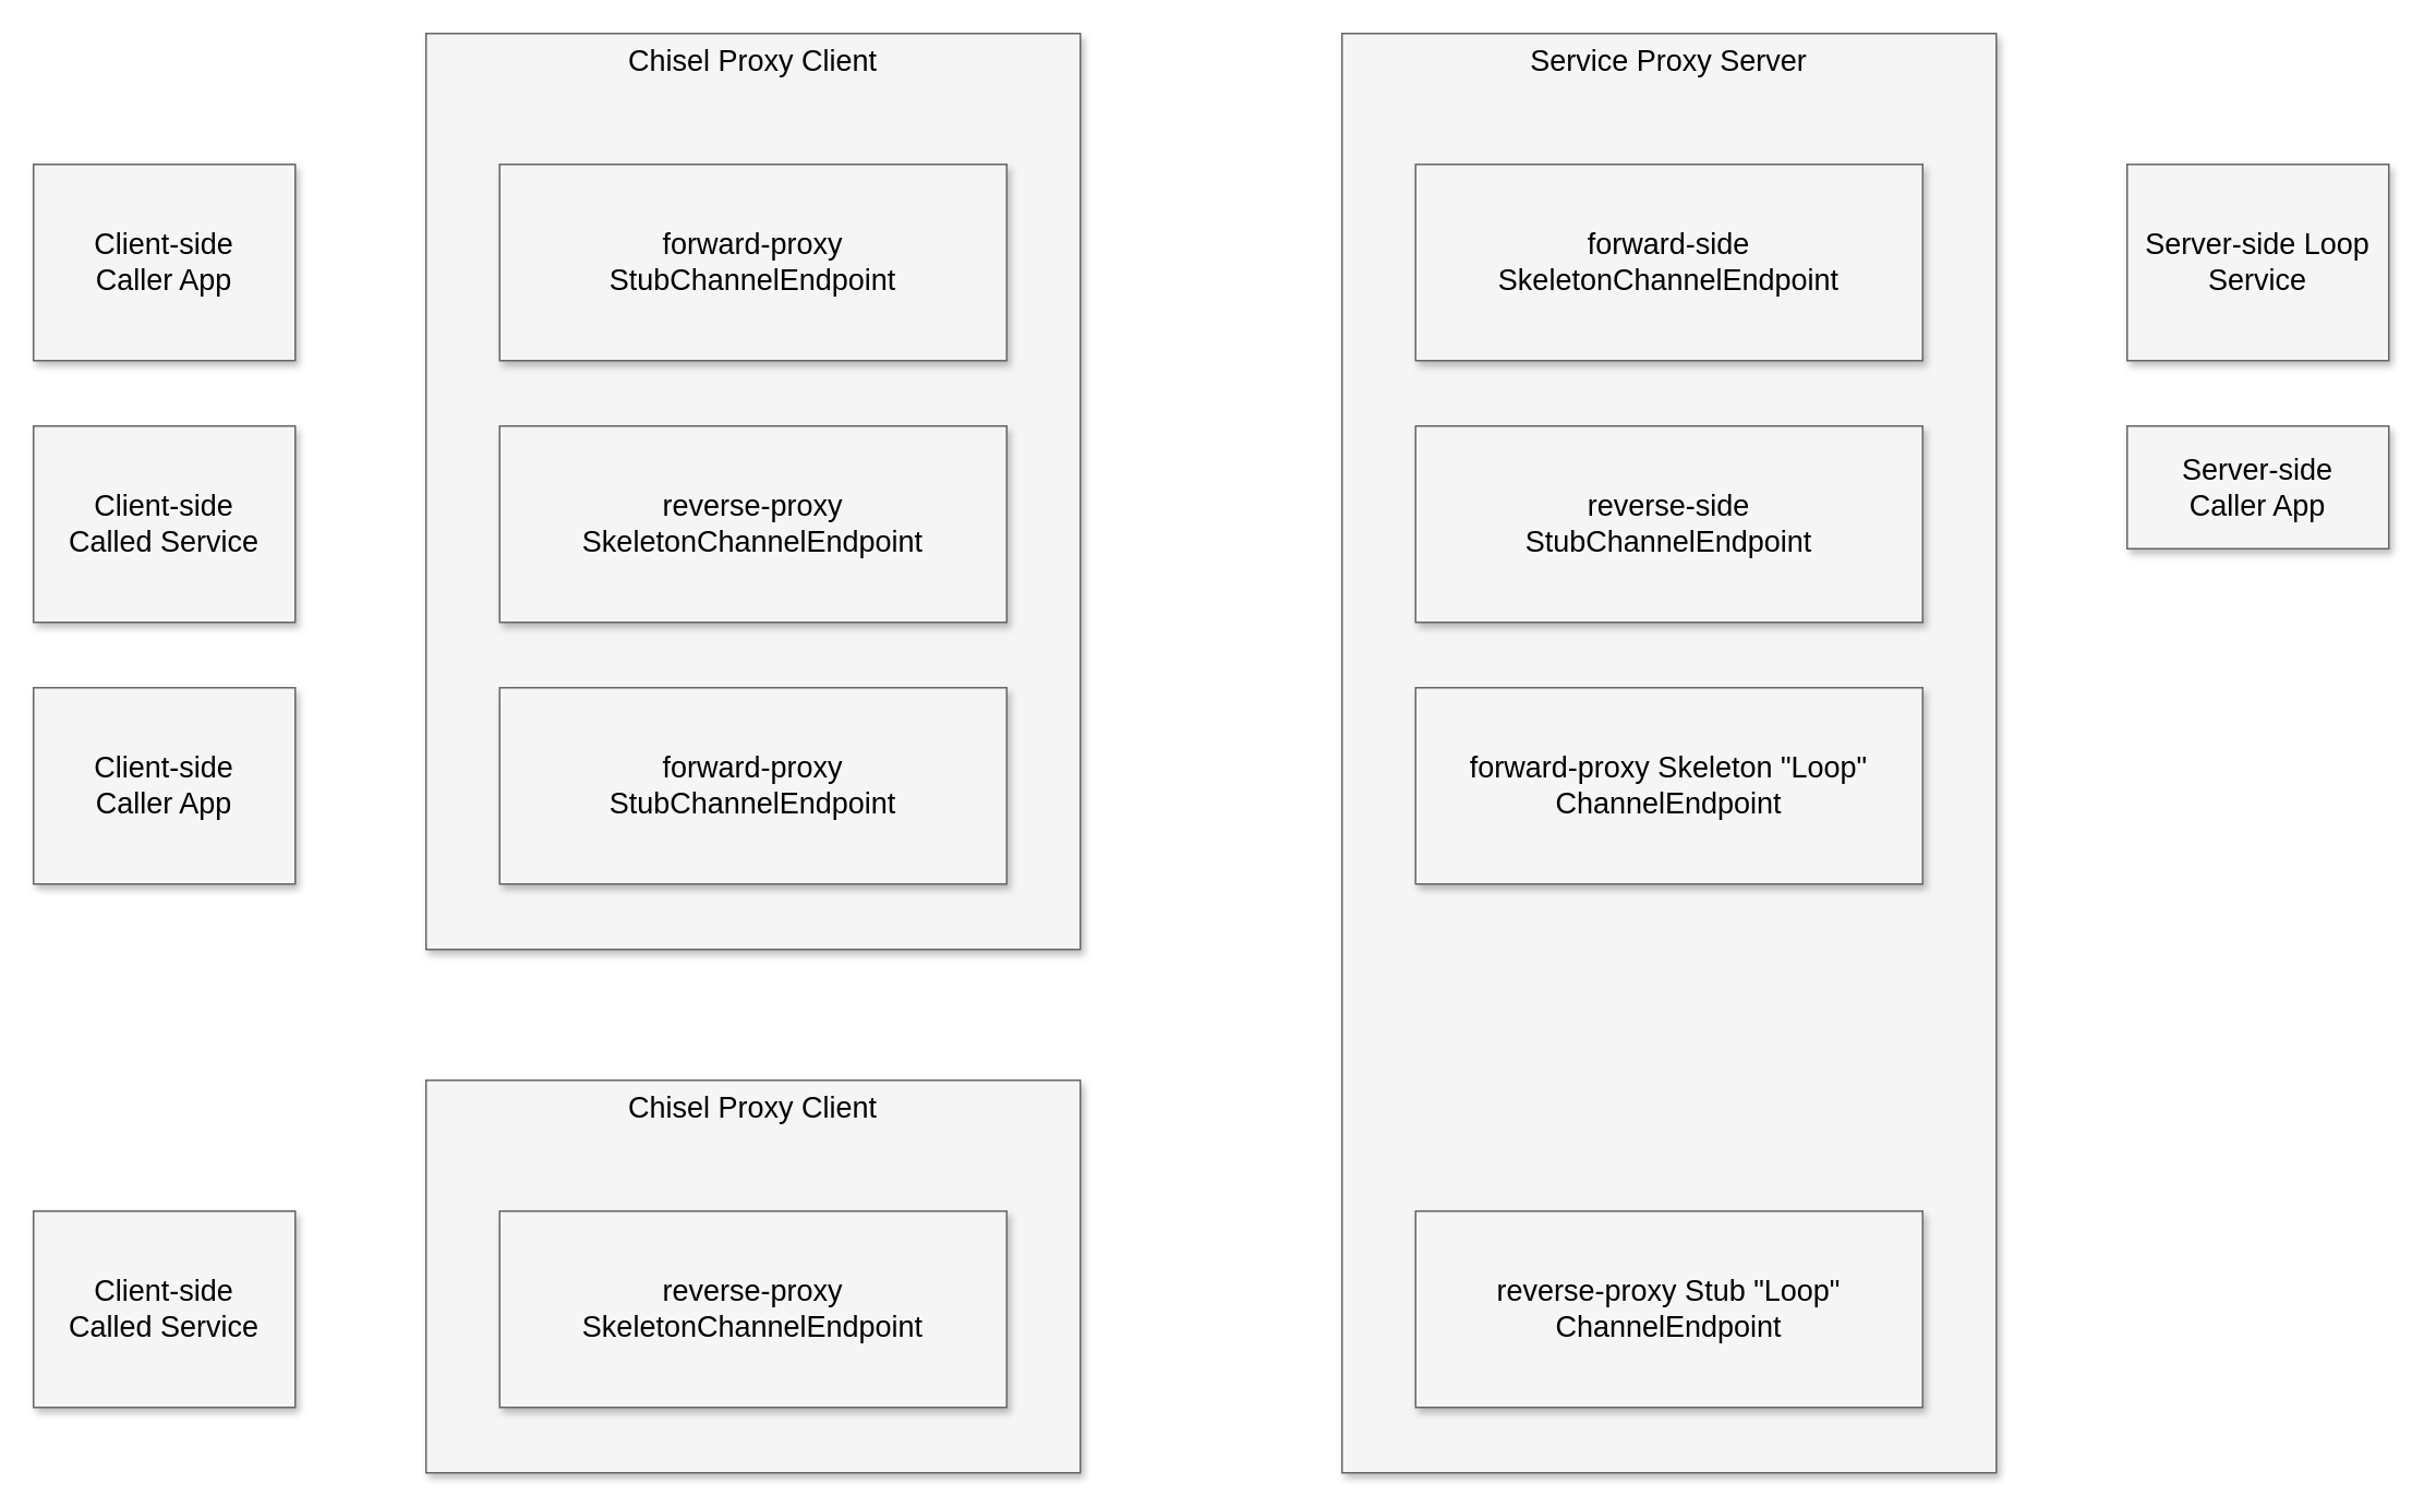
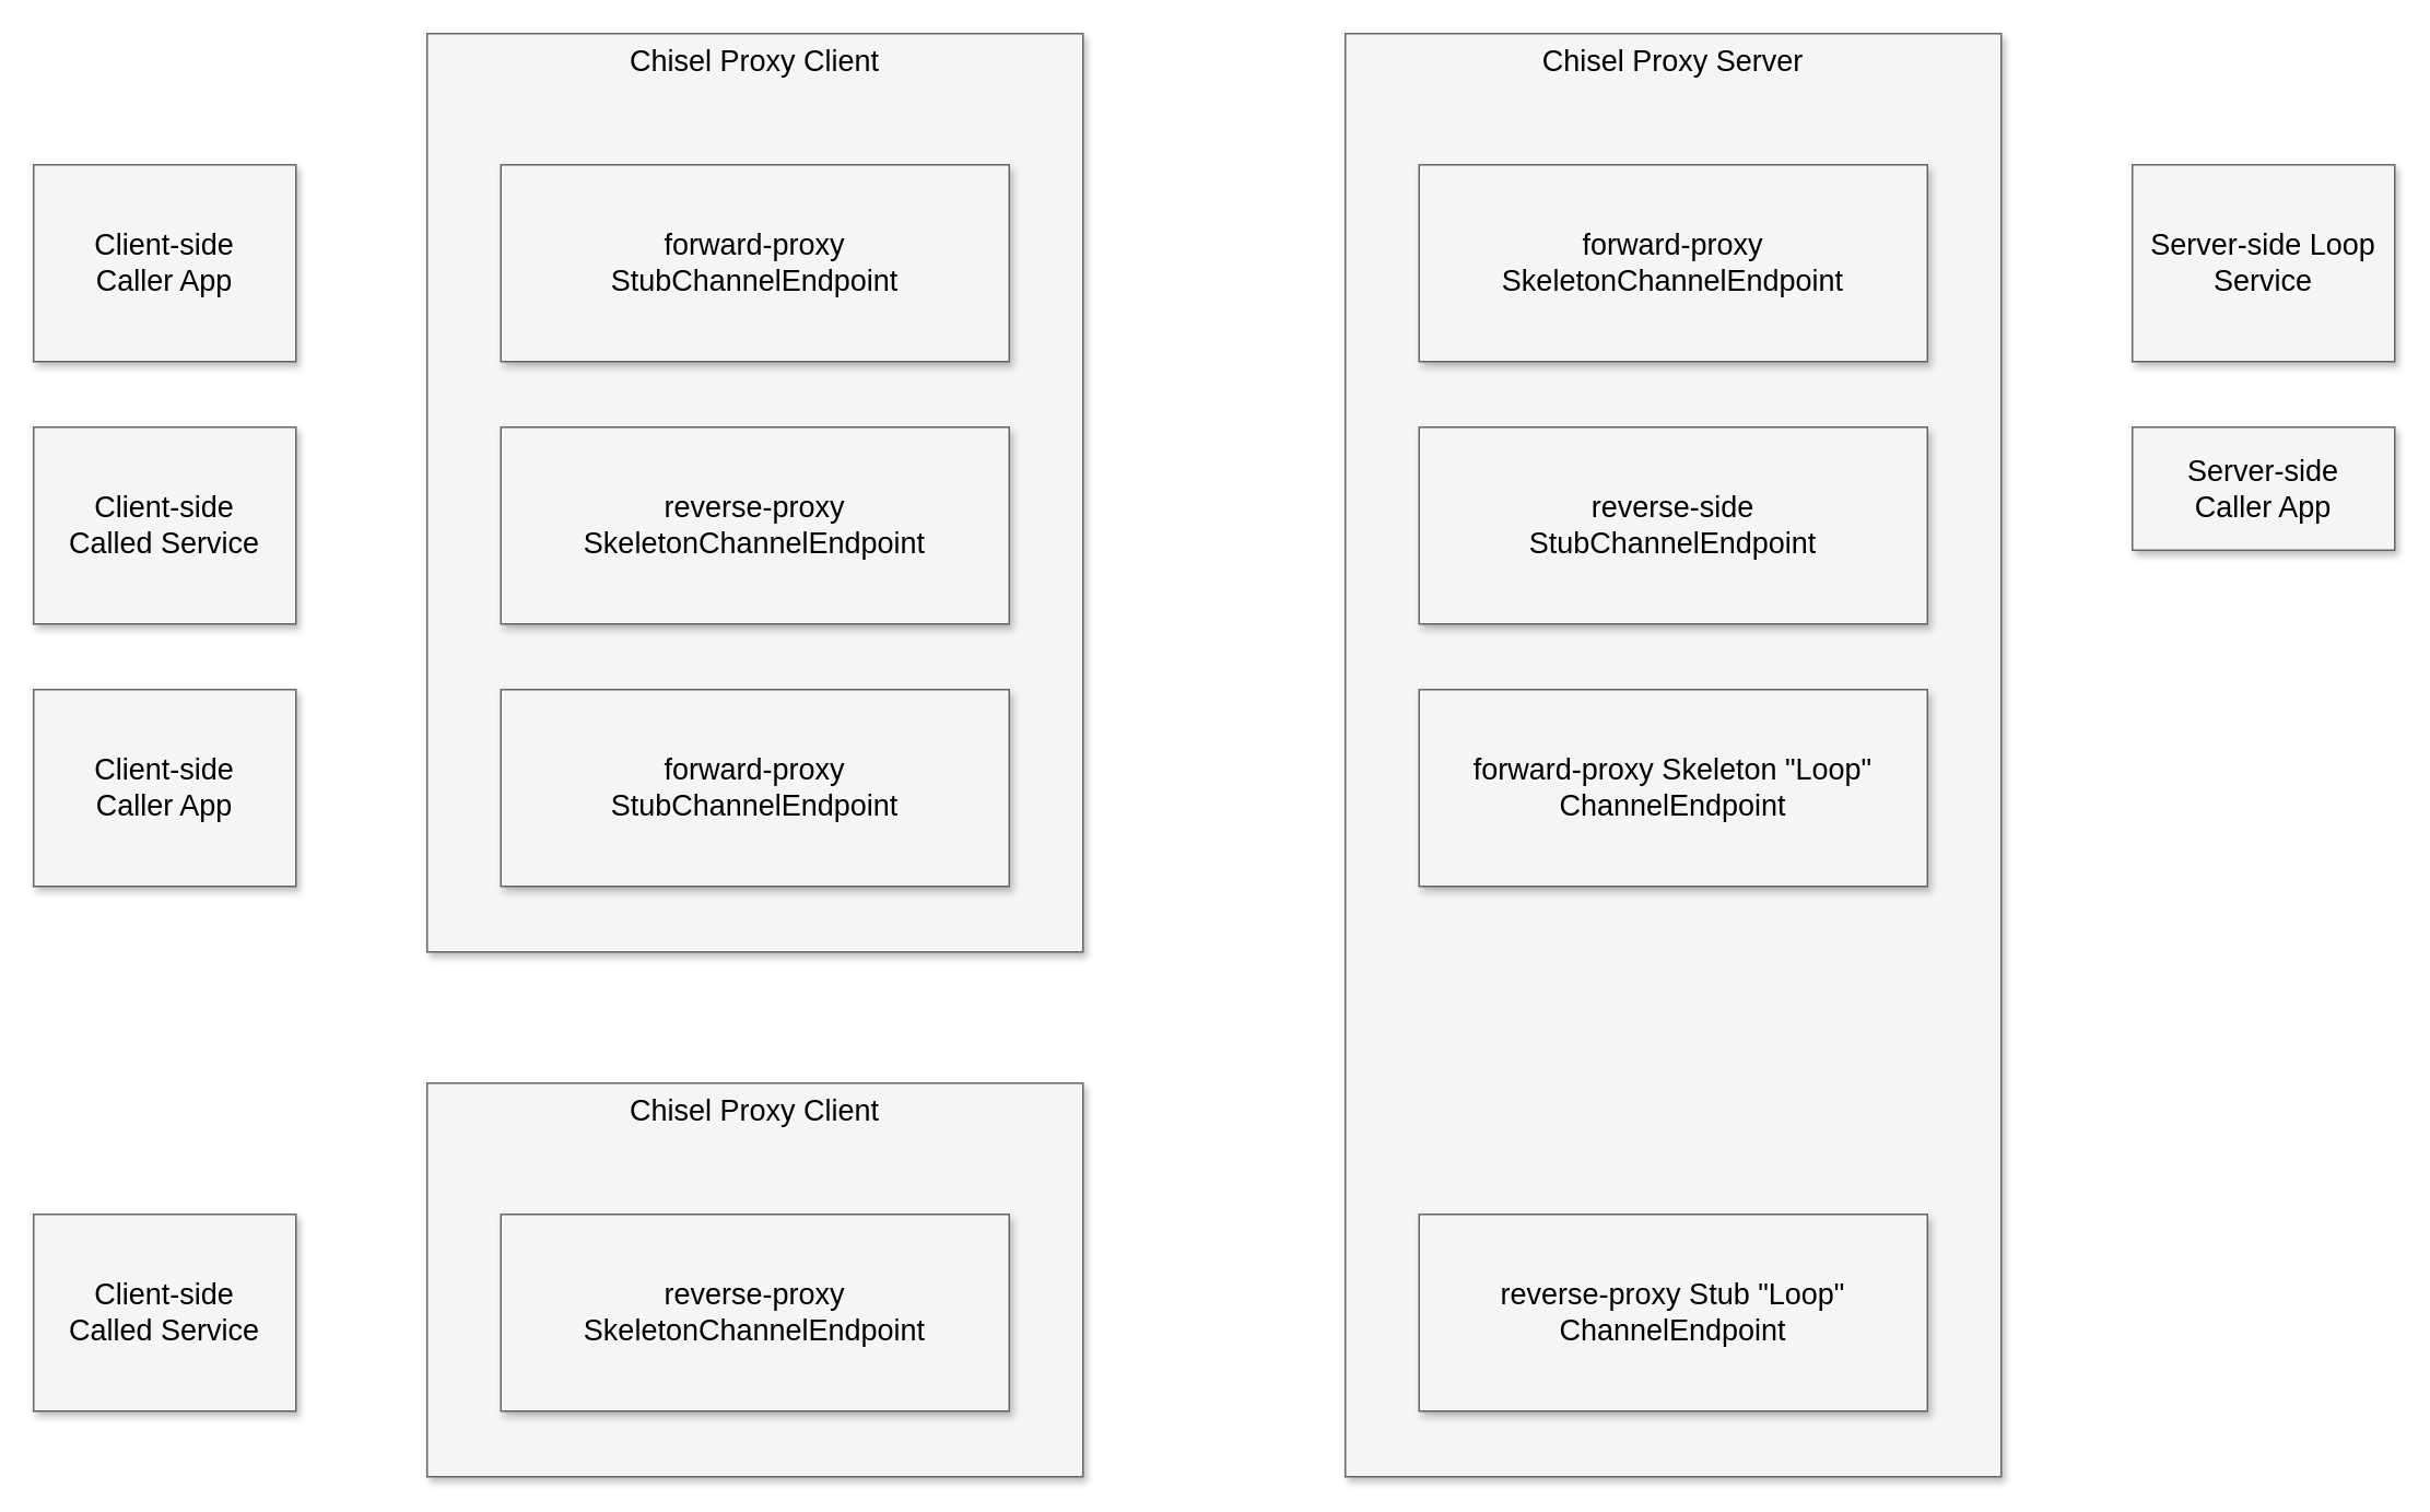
- <mxCell id="4" value="Service Proxy Server" style="whiteSpace=wrap;html=1;shadow=1;fontSize=18;fillColor=#f5f5f5;strokeColor=#666666;horizontal=1;verticalAlign=top;" vertex="1" parent="1"><mxGeometry x="820" y="20" width="400" height="880" as="geometry" /></mxCell>
+ <mxCell id="4" value="Chisel Proxy Server" style="whiteSpace=wrap;html=1;shadow=1;fontSize=18;fillColor=#f5f5f5;strokeColor=#666666;horizontal=1;verticalAlign=top;" vertex="1" parent="1"><mxGeometry x="820" y="20" width="400" height="880" as="geometry" /></mxCell>
- <mxCell id="10" value="forward-side SkeletonChannelEndpoint" style="whiteSpace=wrap;html=1;shadow=1;fontSize=18;fillColor=#f5f5f5;strokeColor=#666666;" vertex="1" parent="1"><mxGeometry x="865" y="100" width="310" height="120" as="geometry" /></mxCell>
+ <mxCell id="10" value="forward-proxy SkeletonChannelEndpoint" style="whiteSpace=wrap;html=1;shadow=1;fontSize=18;fillColor=#f5f5f5;strokeColor=#666666;" vertex="1" parent="1"><mxGeometry x="865" y="100" width="310" height="120" as="geometry" /></mxCell>
